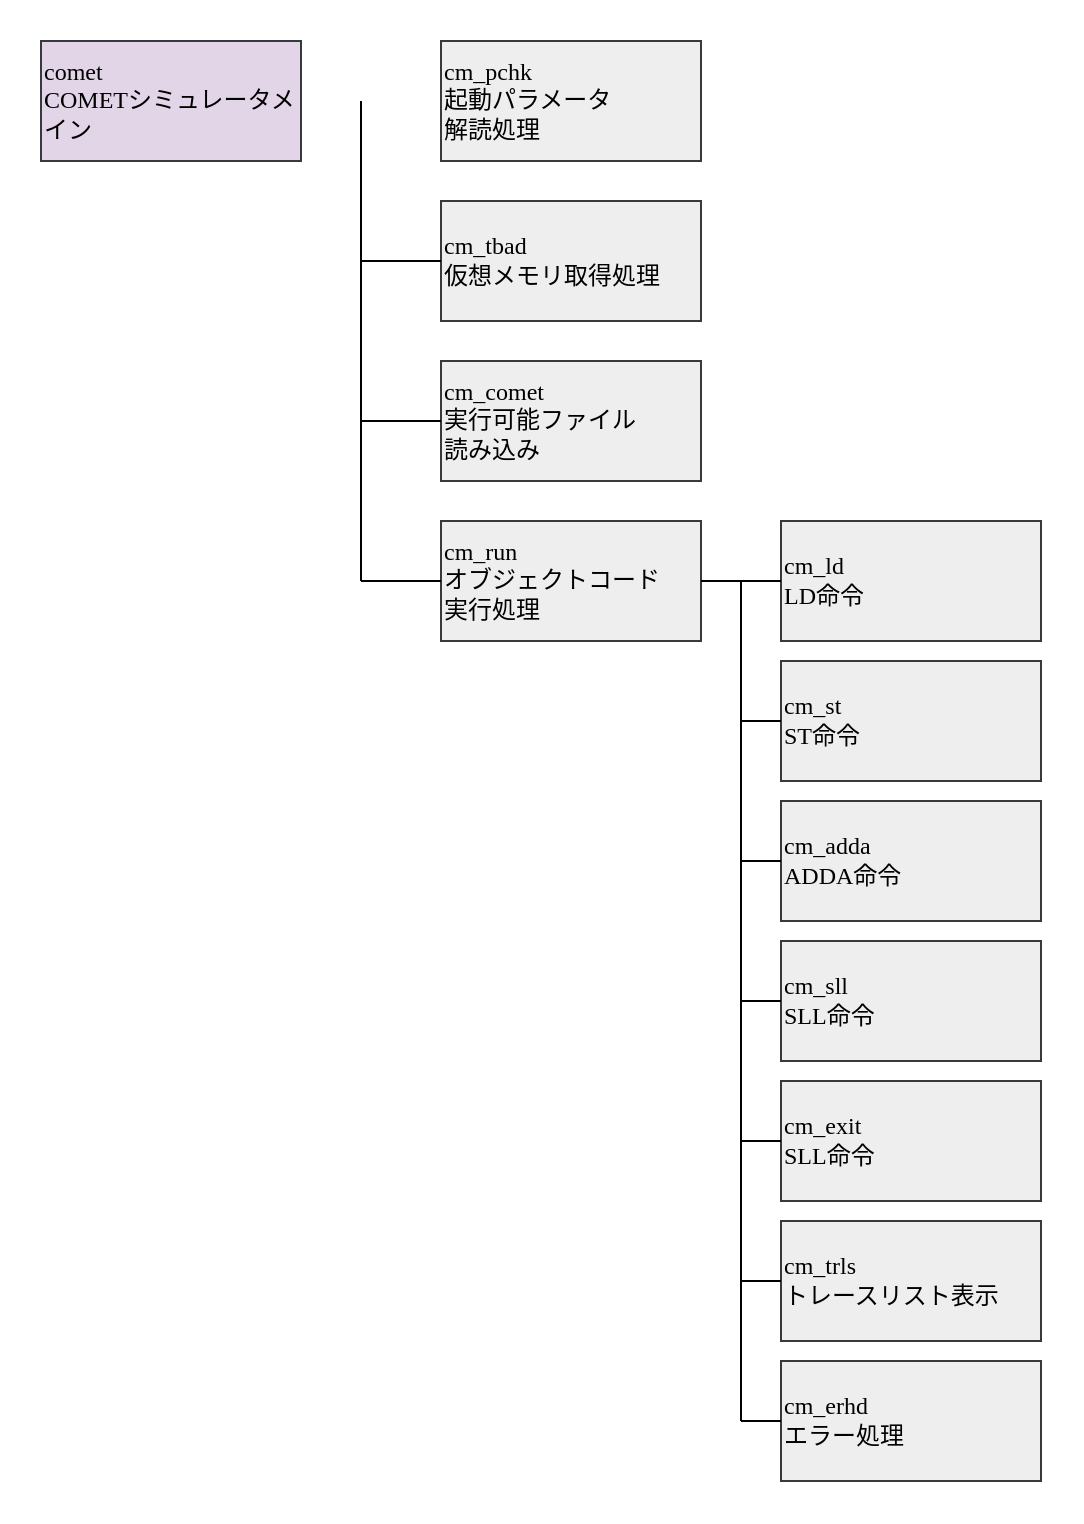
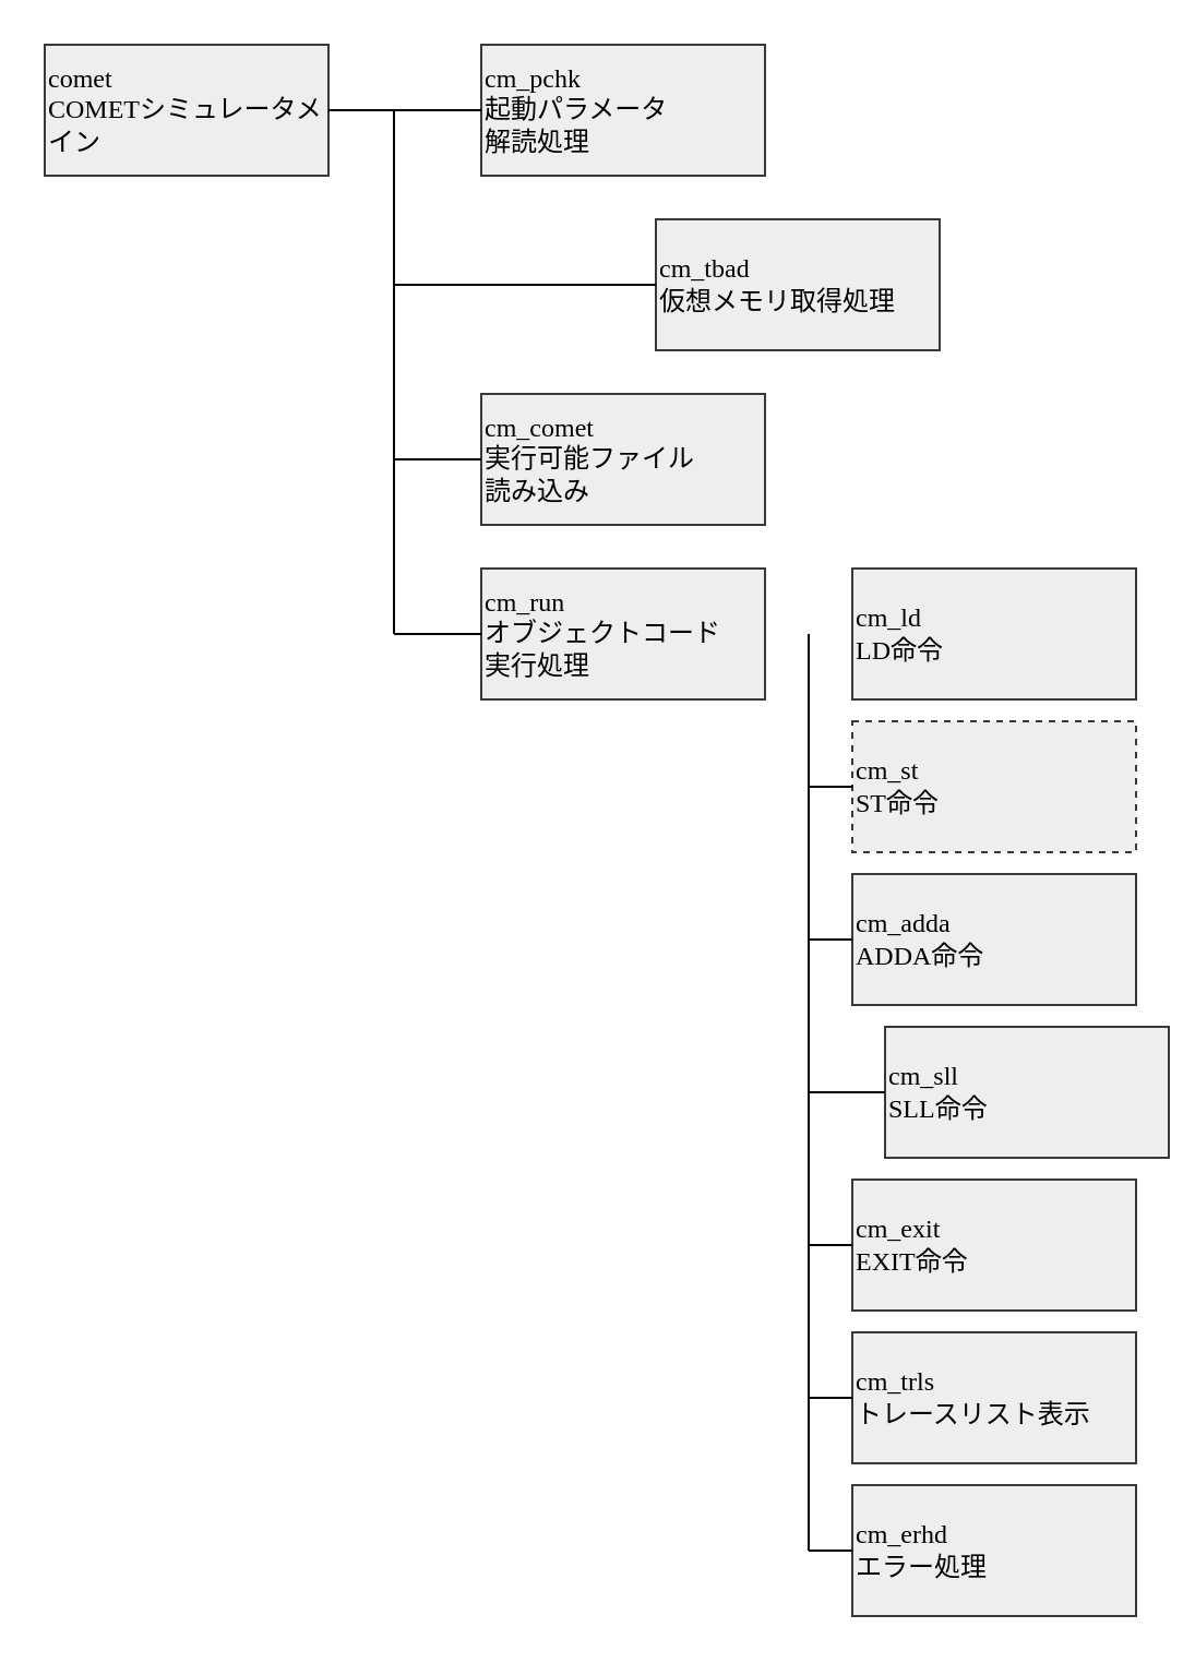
- <mxCell id="2" value="&lt;div style=&quot;&quot;&gt;&lt;span style=&quot;background-color: initial;&quot;&gt;&lt;font face=&quot;century&quot;&gt;comet&lt;/font&gt;&lt;/span&gt;&lt;/div&gt;&lt;div style=&quot;&quot;&gt;&lt;span style=&quot;background-color: initial;&quot;&gt;&lt;font face=&quot;century&quot;&gt;COMET&lt;/font&gt;&lt;font face=&quot;MS 明朝&quot;&gt;シミュレータメイン&lt;/font&gt;&lt;/span&gt;&lt;/div&gt;" style="rounded=0;whiteSpace=wrap;html=1;fillColor=#e1d5e7;strokeColor=#36393d;fontColor=#000000;align=left;" vertex="1" parent="1"><mxGeometry x="20" y="20" width="130" height="60" as="geometry" /></mxCell>
+ <mxCell id="2" value="&lt;div style=&quot;&quot;&gt;&lt;span style=&quot;background-color: initial;&quot;&gt;&lt;font face=&quot;century&quot;&gt;comet&lt;/font&gt;&lt;/span&gt;&lt;/div&gt;&lt;div style=&quot;&quot;&gt;&lt;span style=&quot;background-color: initial;&quot;&gt;&lt;font face=&quot;century&quot;&gt;COMET&lt;/font&gt;&lt;font face=&quot;MS 明朝&quot;&gt;シミュレータメイン&lt;/font&gt;&lt;/span&gt;&lt;/div&gt;" style="rounded=0;whiteSpace=wrap;html=1;fillColor=#eeeeee;strokeColor=#36393d;fontColor=#000000;align=left;" vertex="1" parent="1"><mxGeometry x="20" y="20" width="130" height="60" as="geometry" /></mxCell>
+ <mxCell id="8" value="" style="endArrow=none;html=1;fontColor=#000000;exitX=1;exitY=0.5;exitDx=0;exitDy=0;entryX=0;entryY=0.5;entryDx=0;entryDy=0;" edge="1" parent="1" source="2" target="3"><mxGeometry width="50" height="50" relative="1" as="geometry"><mxPoint x="160" y="60" as="sourcePoint" /><mxPoint x="210" y="10" as="targetPoint" /></mxGeometry></mxCell>
- <mxCell id="4" value="&lt;div style=&quot;&quot;&gt;&lt;font face=&quot;century&quot;&gt;cm_tbad&lt;/font&gt;&lt;/div&gt;&lt;div style=&quot;&quot;&gt;&lt;font face=&quot;century&quot;&gt;仮想メモリ取得処理&lt;/font&gt;&lt;/div&gt;" style="rounded=0;whiteSpace=wrap;html=1;fillColor=#eeeeee;strokeColor=#36393d;fontColor=#000000;align=left;" vertex="1" parent="1"><mxGeometry x="220" y="100" width="130" height="60" as="geometry" /></mxCell>
+ <mxCell id="4" value="&lt;div style=&quot;&quot;&gt;&lt;font face=&quot;century&quot;&gt;cm_tbad&lt;/font&gt;&lt;/div&gt;&lt;div style=&quot;&quot;&gt;&lt;font face=&quot;century&quot;&gt;仮想メモリ取得処理&lt;/font&gt;&lt;/div&gt;" style="rounded=0;whiteSpace=wrap;html=1;fillColor=#eeeeee;strokeColor=#36393d;fontColor=#000000;align=left;" vertex="1" parent="1"><mxGeometry x="300" y="100" width="130" height="60" as="geometry" /></mxCell>
- <mxCell id="13" value="" style="endArrow=none;html=1;fontColor=#000000;entryX=0;entryY=0.5;entryDx=0;entryDy=0;" edge="1" parent="1" source="6" target="7"><mxGeometry width="50" height="50" relative="1" as="geometry"><mxPoint x="160" y="250" as="sourcePoint" /><mxPoint x="210" y="200" as="targetPoint" /></mxGeometry></mxCell>
- <mxCell id="14" value="&lt;div style=&quot;&quot;&gt;&lt;font face=&quot;century&quot;&gt;cm_st&lt;/font&gt;&lt;/div&gt;&lt;div style=&quot;&quot;&gt;&lt;font face=&quot;century&quot;&gt;ST命令&lt;/font&gt;&lt;/div&gt;" style="rounded=0;whiteSpace=wrap;html=1;fillColor=#eeeeee;strokeColor=#36393d;fontColor=#000000;align=left;" vertex="1" parent="1"><mxGeometry x="390" y="330" width="130" height="60" as="geometry" /></mxCell>
+ <mxCell id="14" value="&lt;div style=&quot;&quot;&gt;&lt;font face=&quot;century&quot;&gt;cm_st&lt;/font&gt;&lt;/div&gt;&lt;div style=&quot;&quot;&gt;&lt;font face=&quot;century&quot;&gt;ST命令&lt;/font&gt;&lt;/div&gt;" style="rounded=0;whiteSpace=wrap;html=1;fillColor=#eeeeee;strokeColor=#36393d;fontColor=#000000;align=left;dashed=1;" vertex="1" parent="1"><mxGeometry x="390" y="330" width="130" height="60" as="geometry" /></mxCell>
- <mxCell id="17" value="&lt;div style=&quot;&quot;&gt;&lt;font face=&quot;century&quot;&gt;cm_sll&lt;/font&gt;&lt;/div&gt;&lt;div style=&quot;&quot;&gt;&lt;font face=&quot;century&quot;&gt;SLL命令&lt;/font&gt;&lt;/div&gt;" style="rounded=0;whiteSpace=wrap;html=1;fillColor=#eeeeee;strokeColor=#36393d;fontColor=#000000;align=left;" vertex="1" parent="1"><mxGeometry x="390" y="470" width="130" height="60" as="geometry" /></mxCell>
+ <mxCell id="17" value="&lt;div style=&quot;&quot;&gt;&lt;font face=&quot;century&quot;&gt;cm_sll&lt;/font&gt;&lt;/div&gt;&lt;div style=&quot;&quot;&gt;&lt;font face=&quot;century&quot;&gt;SLL命令&lt;/font&gt;&lt;/div&gt;" style="rounded=0;whiteSpace=wrap;html=1;fillColor=#eeeeee;strokeColor=#36393d;fontColor=#000000;align=left;" vertex="1" parent="1"><mxGeometry x="405" y="470" width="130" height="60" as="geometry" /></mxCell>
- <mxCell id="18" value="&lt;div style=&quot;&quot;&gt;&lt;font face=&quot;century&quot;&gt;cm_exit&lt;/font&gt;&lt;/div&gt;&lt;div style=&quot;&quot;&gt;&lt;font face=&quot;century&quot;&gt;SLL命令&lt;/font&gt;&lt;/div&gt;" style="rounded=0;whiteSpace=wrap;html=1;fillColor=#eeeeee;strokeColor=#36393d;fontColor=#000000;align=left;" vertex="1" parent="1"><mxGeometry x="390" y="540" width="130" height="60" as="geometry" /></mxCell>
+ <mxCell id="18" value="&lt;div style=&quot;&quot;&gt;&lt;font face=&quot;century&quot;&gt;cm_exit&lt;/font&gt;&lt;/div&gt;&lt;div style=&quot;&quot;&gt;&lt;font face=&quot;century&quot;&gt;EXIT命令&lt;/font&gt;&lt;/div&gt;" style="rounded=0;whiteSpace=wrap;html=1;fillColor=#eeeeee;strokeColor=#36393d;fontColor=#000000;align=left;" vertex="1" parent="1"><mxGeometry x="390" y="540" width="130" height="60" as="geometry" /></mxCell>
